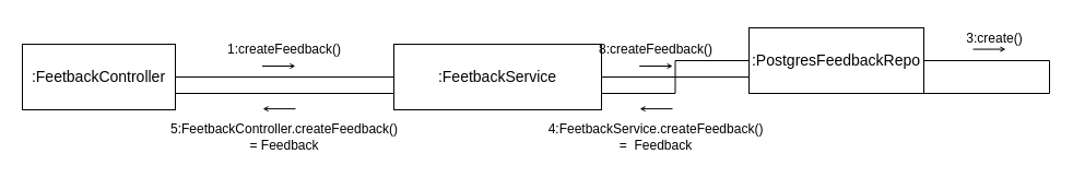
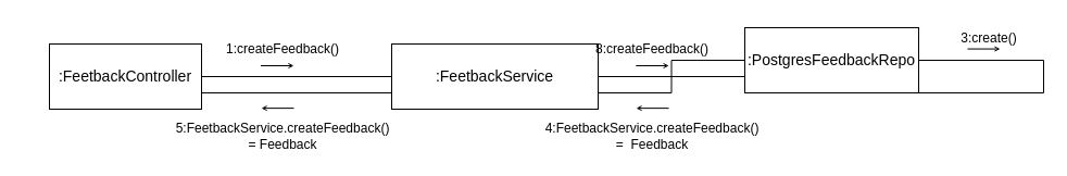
- <mxCell id="3" value="&lt;font style=&quot;font-size: 14px;&quot;&gt;:FeetbackController&lt;/font&gt;" style="rounded=0;whiteSpace=wrap;html=1;" vertex="1" parent="1"><mxGeometry x="20" y="40" width="140" height="60" as="geometry" /></mxCell>
+ <mxCell id="3" value="&lt;font style=&quot;font-size: 14px;&quot;&gt;:FeetbackController&lt;/font&gt;" style="rounded=0;whiteSpace=wrap;html=1;" vertex="1" parent="1"><mxGeometry x="45" y="40" width="140" height="60" as="geometry" /></mxCell>
- <mxCell id="19" value="5:FeetbackController.createFeedback() = Feedback" style="text;html=1;strokeColor=none;fillColor=none;align=center;verticalAlign=middle;whiteSpace=wrap;rounded=0;" vertex="1" parent="1"><mxGeometry x="165.02" y="110" width="189.99" height="30" as="geometry" /></mxCell>
+ <mxCell id="19" value="5:FeetbackService.createFeedback() = Feedback" style="text;html=1;strokeColor=none;fillColor=none;align=center;verticalAlign=middle;whiteSpace=wrap;rounded=0;" vertex="1" parent="1"><mxGeometry x="165.02" y="110" width="189.99" height="30" as="geometry" /></mxCell>
